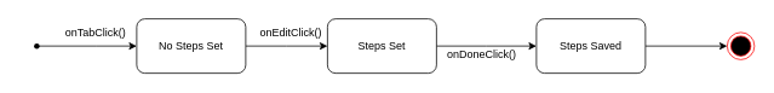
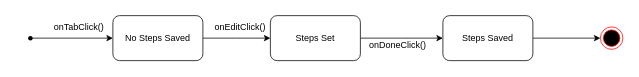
- <mxCell id="5" value="No Steps Set" style="rounded=1;whiteSpace=wrap;html=1;" vertex="1" parent="1"><mxGeometry x="150" y="20" width="120" height="60" as="geometry" /></mxCell>
+ <mxCell id="5" value="No Steps Saved" style="rounded=1;whiteSpace=wrap;html=1;" vertex="1" parent="1"><mxGeometry x="150" y="20" width="120" height="60" as="geometry" /></mxCell>
